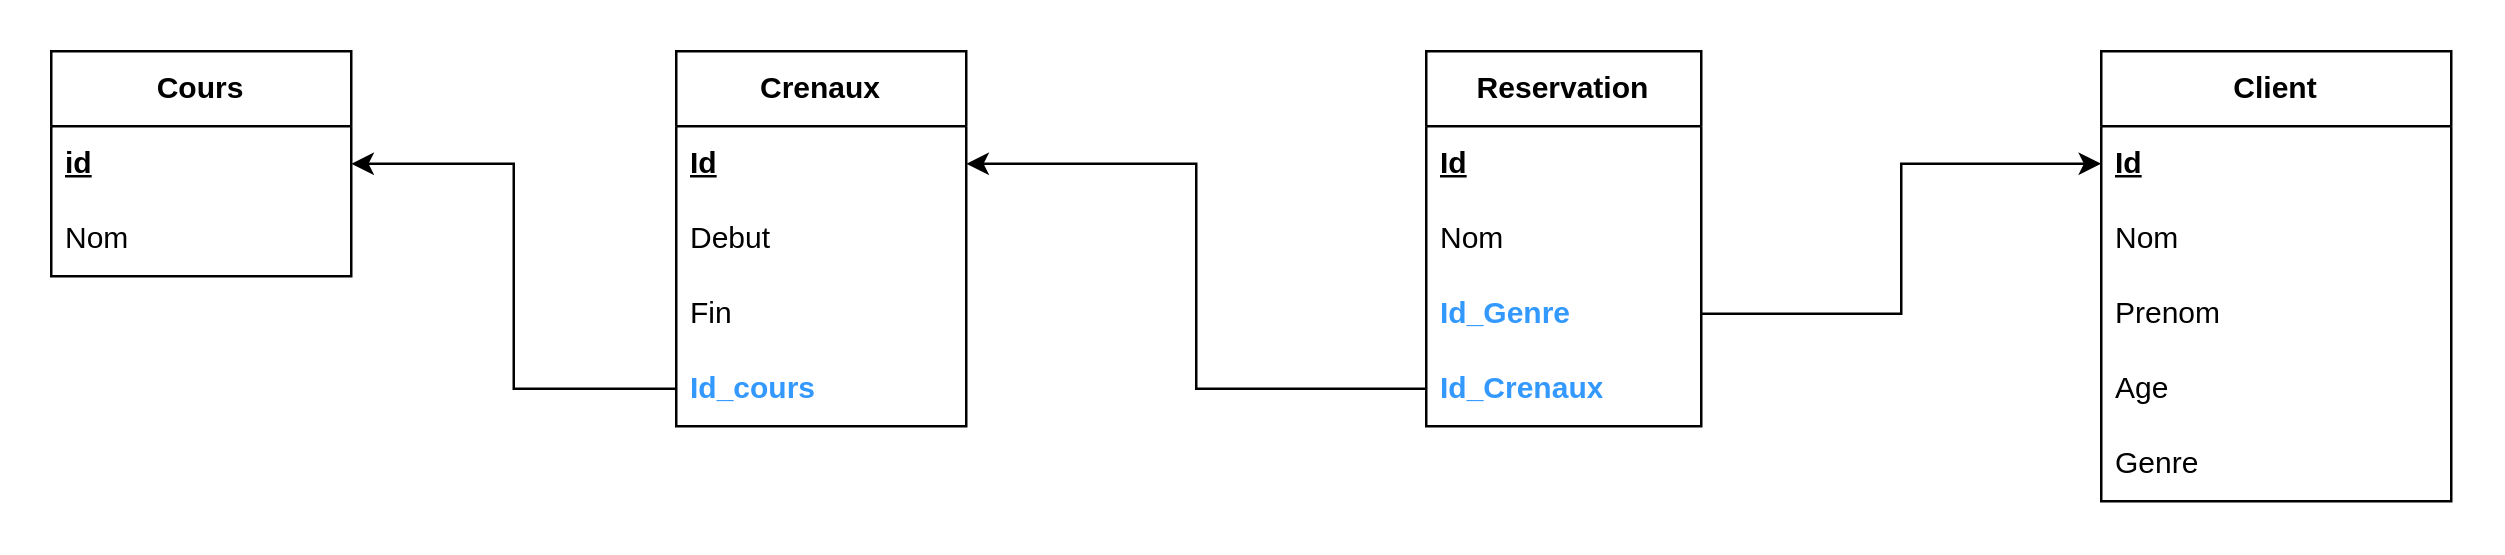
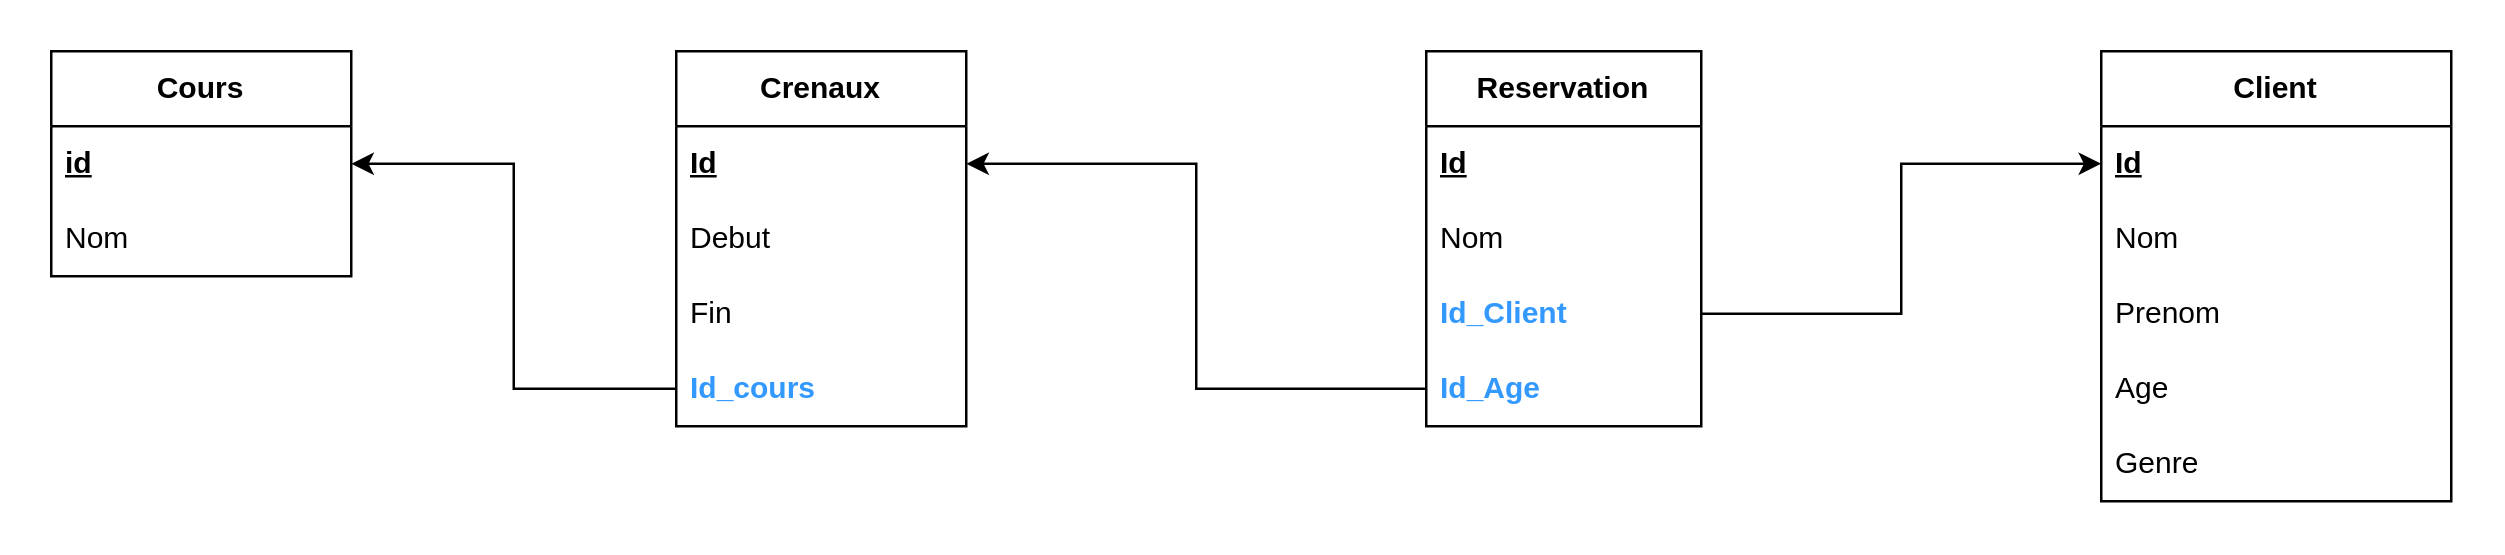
- <mxCell id="14" value="&lt;font style=&quot;color: rgb(51, 153, 255);&quot;&gt;&lt;b&gt;Id_Genre&lt;/b&gt;&lt;/font&gt;" style="text;strokeColor=none;fillColor=none;align=left;verticalAlign=middle;spacingLeft=4;spacingRight=4;overflow=hidden;points=[[0,0.5],[1,0.5]];portConstraint=eastwest;rotatable=0;whiteSpace=wrap;html=1;" vertex="1" parent="11"><mxGeometry y="90" width="110" height="30" as="geometry" /></mxCell>
+ <mxCell id="14" value="&lt;font style=&quot;color: rgb(51, 153, 255);&quot;&gt;&lt;b&gt;Id_Client&lt;/b&gt;&lt;/font&gt;" style="text;strokeColor=none;fillColor=none;align=left;verticalAlign=middle;spacingLeft=4;spacingRight=4;overflow=hidden;points=[[0,0.5],[1,0.5]];portConstraint=eastwest;rotatable=0;whiteSpace=wrap;html=1;" vertex="1" parent="11"><mxGeometry y="90" width="110" height="30" as="geometry" /></mxCell>
- <mxCell id="15" value="&lt;b&gt;&lt;font style=&quot;color: rgb(51, 153, 255);&quot;&gt;Id_Crenaux&lt;/font&gt;&lt;/b&gt;" style="text;strokeColor=none;fillColor=none;align=left;verticalAlign=middle;spacingLeft=4;spacingRight=4;overflow=hidden;points=[[0,0.5],[1,0.5]];portConstraint=eastwest;rotatable=0;whiteSpace=wrap;html=1;" vertex="1" parent="11"><mxGeometry y="120" width="110" height="30" as="geometry" /></mxCell>
+ <mxCell id="15" value="&lt;b&gt;&lt;font style=&quot;color: rgb(51, 153, 255);&quot;&gt;Id_Age&lt;/font&gt;&lt;/b&gt;" style="text;strokeColor=none;fillColor=none;align=left;verticalAlign=middle;spacingLeft=4;spacingRight=4;overflow=hidden;points=[[0,0.5],[1,0.5]];portConstraint=eastwest;rotatable=0;whiteSpace=wrap;html=1;" vertex="1" parent="11"><mxGeometry y="120" width="110" height="30" as="geometry" /></mxCell>
